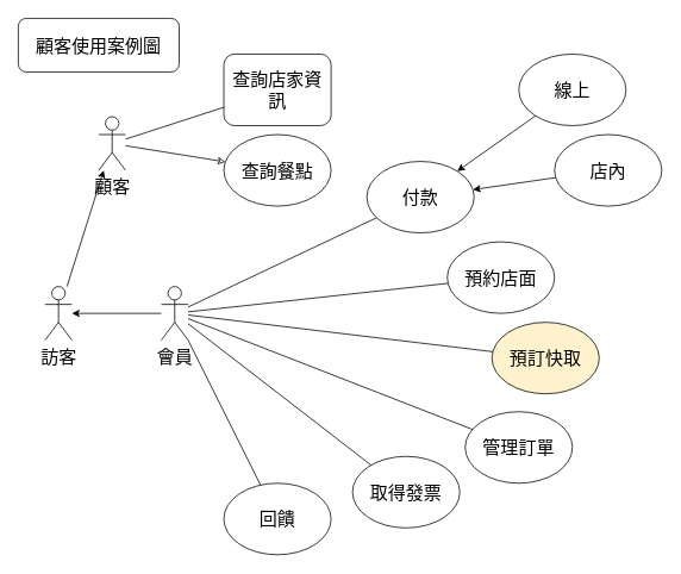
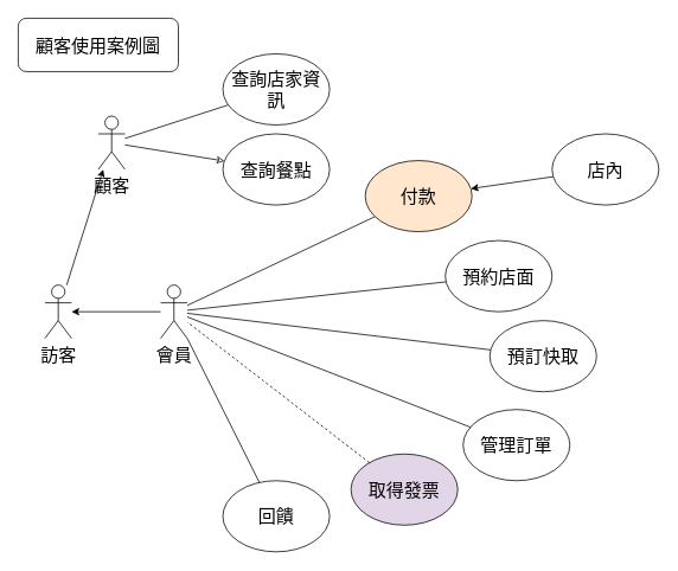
- <mxCell id="9" value="&lt;font style=&quot;font-size: 20px;&quot;&gt;查詢店家資訊&lt;/font&gt;" style="whiteSpace=wrap;html=1;rounded=1;" vertex="1" parent="1"><mxGeometry x="250" y="60" width="120" height="80" as="geometry" /></mxCell>
+ <mxCell id="9" value="&lt;font style=&quot;font-size: 20px;&quot;&gt;查詢店家資訊&lt;/font&gt;" style="ellipse;whiteSpace=wrap;html=1;" vertex="1" parent="1"><mxGeometry x="250" y="60" width="120" height="80" as="geometry" /></mxCell>
- <mxCell id="15" value="&lt;font style=&quot;font-size: 20px;&quot;&gt;線上&lt;/font&gt;" style="ellipse;whiteSpace=wrap;html=1;" vertex="1" parent="1"><mxGeometry x="580" y="60" width="120" height="80" as="geometry" /></mxCell>
- <mxCell id="14" style="rounded=0;orthogonalLoop=1;jettySize=auto;html=1;" edge="1" parent="1" source="15" target="13"><mxGeometry relative="1" as="geometry" /></mxCell>
- <mxCell id="13" value="&lt;font style=&quot;font-size: 20px;&quot;&gt;付款&lt;/font&gt;" style="ellipse;whiteSpace=wrap;html=1;" vertex="1" parent="1"><mxGeometry x="410" y="180" width="120" height="80" as="geometry" /></mxCell>
+ <mxCell id="13" value="&lt;font style=&quot;font-size: 20px;&quot;&gt;付款&lt;/font&gt;" style="ellipse;whiteSpace=wrap;html=1;fillColor=#ffe6cc;" vertex="1" parent="1"><mxGeometry x="410" y="180" width="120" height="80" as="geometry" /></mxCell>
- <mxCell id="21" value="&lt;font style=&quot;font-size: 20px;&quot;&gt;預訂快取&lt;/font&gt;" style="ellipse;whiteSpace=wrap;html=1;fillColor=#fff2cc;" vertex="1" parent="1"><mxGeometry x="550" y="360" width="120" height="80" as="geometry" /></mxCell>
+ <mxCell id="21" value="&lt;font style=&quot;font-size: 20px;&quot;&gt;預訂快取&lt;/font&gt;" style="ellipse;whiteSpace=wrap;html=1;" vertex="1" parent="1"><mxGeometry x="550" y="360" width="120" height="80" as="geometry" /></mxCell>
- <mxCell id="24" style="rounded=0;orthogonalLoop=1;jettySize=auto;html=1;endArrow=none;endFill=0;" edge="1" parent="1" source="25" target="8"><mxGeometry relative="1" as="geometry" /></mxCell>
+ <mxCell id="24" style="rounded=0;orthogonalLoop=1;jettySize=auto;html=1;endArrow=none;endFill=0;dashed=1;" edge="1" parent="1" source="25" target="8"><mxGeometry relative="1" as="geometry" /></mxCell>
- <mxCell id="25" value="&lt;font style=&quot;font-size: 20px;&quot;&gt;取得發票&lt;/font&gt;" style="ellipse;whiteSpace=wrap;html=1;" vertex="1" parent="1"><mxGeometry x="394" y="510" width="120" height="80" as="geometry" /></mxCell>
+ <mxCell id="25" value="&lt;font style=&quot;font-size: 20px;&quot;&gt;取得發票&lt;/font&gt;" style="ellipse;whiteSpace=wrap;html=1;fillColor=#e1d5e7;" vertex="1" parent="1"><mxGeometry x="394" y="510" width="120" height="80" as="geometry" /></mxCell>
